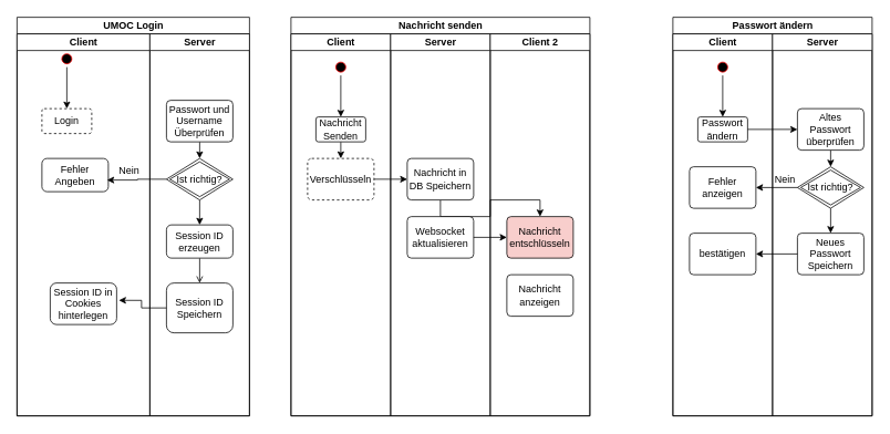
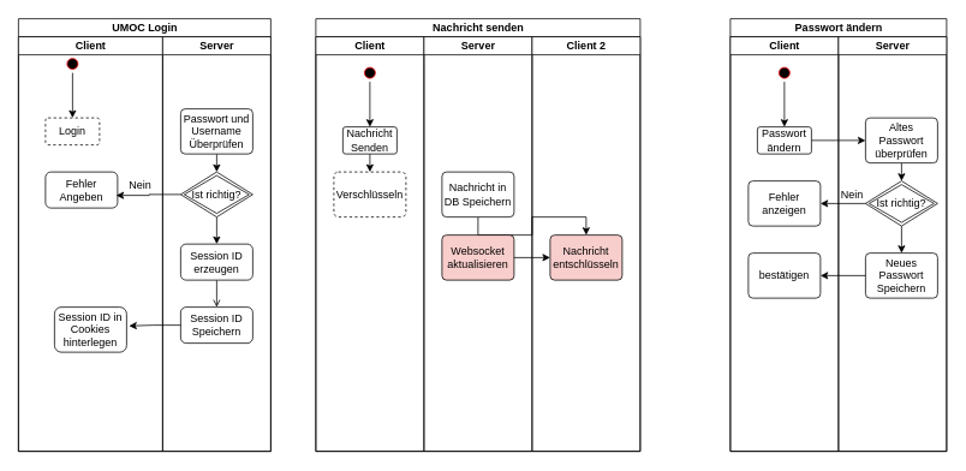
- <mxCell id="34" style="edgeStyle=orthogonalEdgeStyle;rounded=0;orthogonalLoop=1;jettySize=auto;html=1;exitX=1;exitY=0.5;exitDx=0;exitDy=0;entryX=0;entryY=0.5;entryDx=0;entryDy=0;" edge="1" parent="20" source="26" target="29"><mxGeometry relative="1" as="geometry" /></mxCell>
- <mxCell id="30" value="Websocket aktualisieren" style="rounded=1;arcSize=10;whiteSpace=wrap;html=1;align=center;" vertex="1" parent="27"><mxGeometry x="20.0" y="220" width="80" height="50" as="geometry" /></mxCell>
+ <mxCell id="30" value="Websocket aktualisieren" style="rounded=1;arcSize=10;whiteSpace=wrap;html=1;align=center;fillColor=#f8cecc;" vertex="1" parent="27"><mxGeometry x="20.0" y="220" width="80" height="50" as="geometry" /></mxCell>
- <mxCell id="33" value="Nachricht anzeigen" style="rounded=1;arcSize=10;whiteSpace=wrap;html=1;align=center;" vertex="1" parent="31"><mxGeometry x="20.0" y="290" width="80" height="50" as="geometry" /></mxCell>
- <mxCell id="17" value="Session ID Speichern" style="rounded=1;whiteSpace=wrap;html=1;" vertex="1" parent="10"><mxGeometry x="20.0" y="300" width="80" height="60" as="geometry" /></mxCell>
+ <mxCell id="17" value="Session ID Speichern" style="rounded=1;whiteSpace=wrap;html=1;" vertex="1" parent="10"><mxGeometry x="20.0" y="300" width="80" height="40" as="geometry" /></mxCell>
